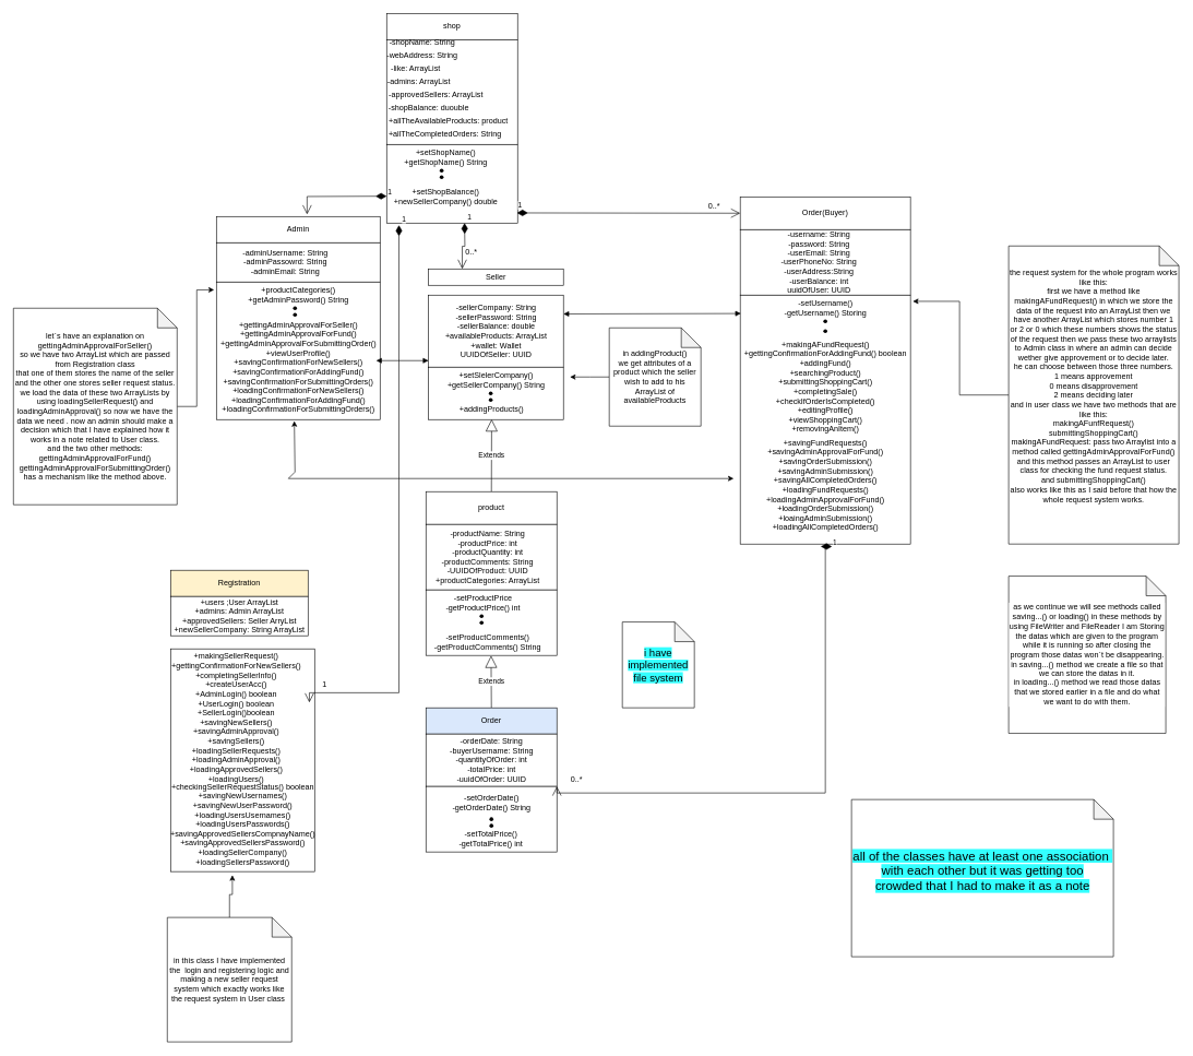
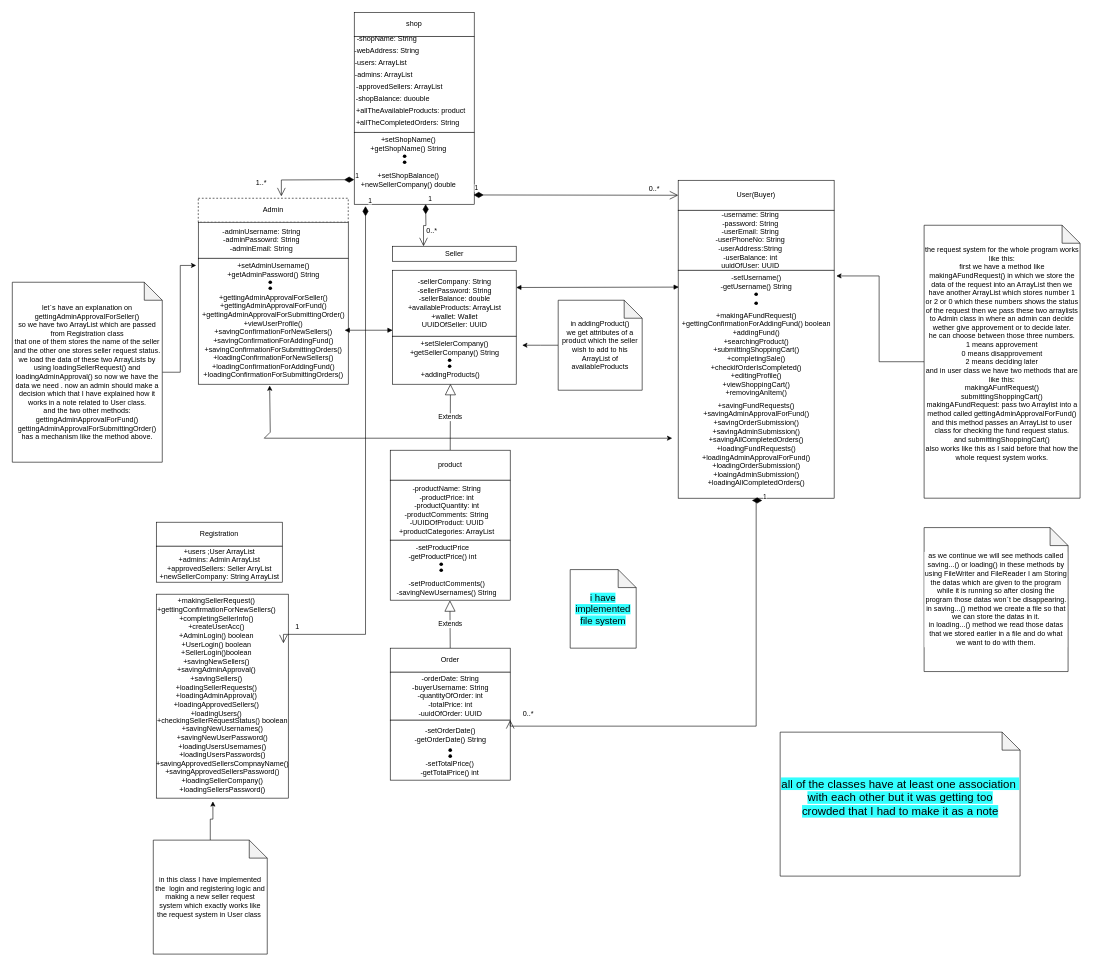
- <mxCell id="6" value="-like: ArrayList" style="text;html=1;align=center;verticalAlign=middle;resizable=0;points=[];autosize=1;strokeColor=none;fillColor=none;" parent="1" vertex="1"><mxGeometry x="579" y="90" width="110" height="30" as="geometry" /></mxCell>
+ <mxCell id="6" value="-users: ArrayList" style="text;html=1;align=center;verticalAlign=middle;resizable=0;points=[];autosize=1;strokeColor=none;fillColor=none;" parent="1" vertex="1"><mxGeometry x="579" y="90" width="110" height="30" as="geometry" /></mxCell>
+ <mxCell id="25" value="1..*" style="text;html=1;align=center;verticalAlign=middle;resizable=0;points=[];autosize=1;strokeColor=none;fillColor=none;" parent="1" vertex="1"><mxGeometry x="415" y="290" width="40" height="30" as="geometry" /></mxCell>
- <mxCell id="19" value="Order(Buyer)" style="whiteSpace=wrap;html=1;" parent="1" vertex="1"><mxGeometry x="1130" y="300" width="260" height="50" as="geometry" /></mxCell>
+ <mxCell id="19" value="User(Buyer)" style="whiteSpace=wrap;html=1;" parent="1" vertex="1"><mxGeometry x="1130" y="300" width="260" height="50" as="geometry" /></mxCell>
- <mxCell id="17" value="Admin" style="whiteSpace=wrap;html=1;" parent="1" vertex="1"><mxGeometry x="330" y="330" width="250" height="40" as="geometry" /></mxCell>
+ <mxCell id="17" value="Admin" style="whiteSpace=wrap;html=1;dashed=1;" parent="1" vertex="1"><mxGeometry x="330" y="330" width="250" height="40" as="geometry" /></mxCell>
- <mxCell id="67" value="+productCategories()&lt;br&gt;+getAdminPassword() String&lt;br&gt;" style="text;html=1;align=center;verticalAlign=middle;resizable=0;points=[];autosize=1;strokeColor=none;fillColor=none;" parent="1" vertex="1"><mxGeometry x="365" y="430" width="180" height="40" as="geometry" /></mxCell>
+ <mxCell id="67" value="+setAdminUsername()&lt;br&gt;+getAdminPassword() String&lt;br&gt;" style="text;html=1;align=center;verticalAlign=middle;resizable=0;points=[];autosize=1;strokeColor=none;fillColor=none;" parent="1" vertex="1"><mxGeometry x="365" y="430" width="180" height="40" as="geometry" /></mxCell>
- <mxCell id="57" value="-setUsername()&lt;br&gt;-getUsername() Storing" style="text;html=1;align=center;verticalAlign=middle;resizable=0;points=[];autosize=1;strokeColor=none;fillColor=none;" parent="1" vertex="1"><mxGeometry x="1190" y="450" width="140" height="40" as="geometry" /></mxCell>
+ <mxCell id="57" value="-setUsername()&lt;br&gt;-getUsername() String" style="text;html=1;align=center;verticalAlign=middle;resizable=0;points=[];autosize=1;strokeColor=none;fillColor=none;" parent="1" vertex="1"><mxGeometry x="1190" y="450" width="140" height="40" as="geometry" /></mxCell>
- <mxCell id="73" value="Registration" style="whiteSpace=wrap;html=1;fillColor=#fff2cc;" parent="1" vertex="1"><mxGeometry x="260" y="870" width="210" height="40" as="geometry" /></mxCell>
+ <mxCell id="73" value="Registration" style="whiteSpace=wrap;html=1;" parent="1" vertex="1"><mxGeometry x="260" y="870" width="210" height="40" as="geometry" /></mxCell>
- <mxCell id="43" value="-setProductComments()&lt;br&gt;-getProductComments() String" style="text;html=1;align=center;verticalAlign=middle;resizable=0;points=[];autosize=1;strokeColor=none;fillColor=none;" parent="1" vertex="1"><mxGeometry x="649" y="960" width="190" height="40" as="geometry" /></mxCell>
+ <mxCell id="43" value="-setProductComments()&lt;br&gt;-savingNewUsernames() String" style="text;html=1;align=center;verticalAlign=middle;resizable=0;points=[];autosize=1;strokeColor=none;fillColor=none;" parent="1" vertex="1"><mxGeometry x="649" y="960" width="190" height="40" as="geometry" /></mxCell>
- <mxCell id="45" value="Order" style="whiteSpace=wrap;html=1;fillColor=#dae8fc;" parent="1" vertex="1"><mxGeometry x="650" y="1080" width="200" height="40" as="geometry" /></mxCell>
+ <mxCell id="45" value="Order" style="whiteSpace=wrap;html=1;" parent="1" vertex="1"><mxGeometry x="650" y="1080" width="200" height="40" as="geometry" /></mxCell>
